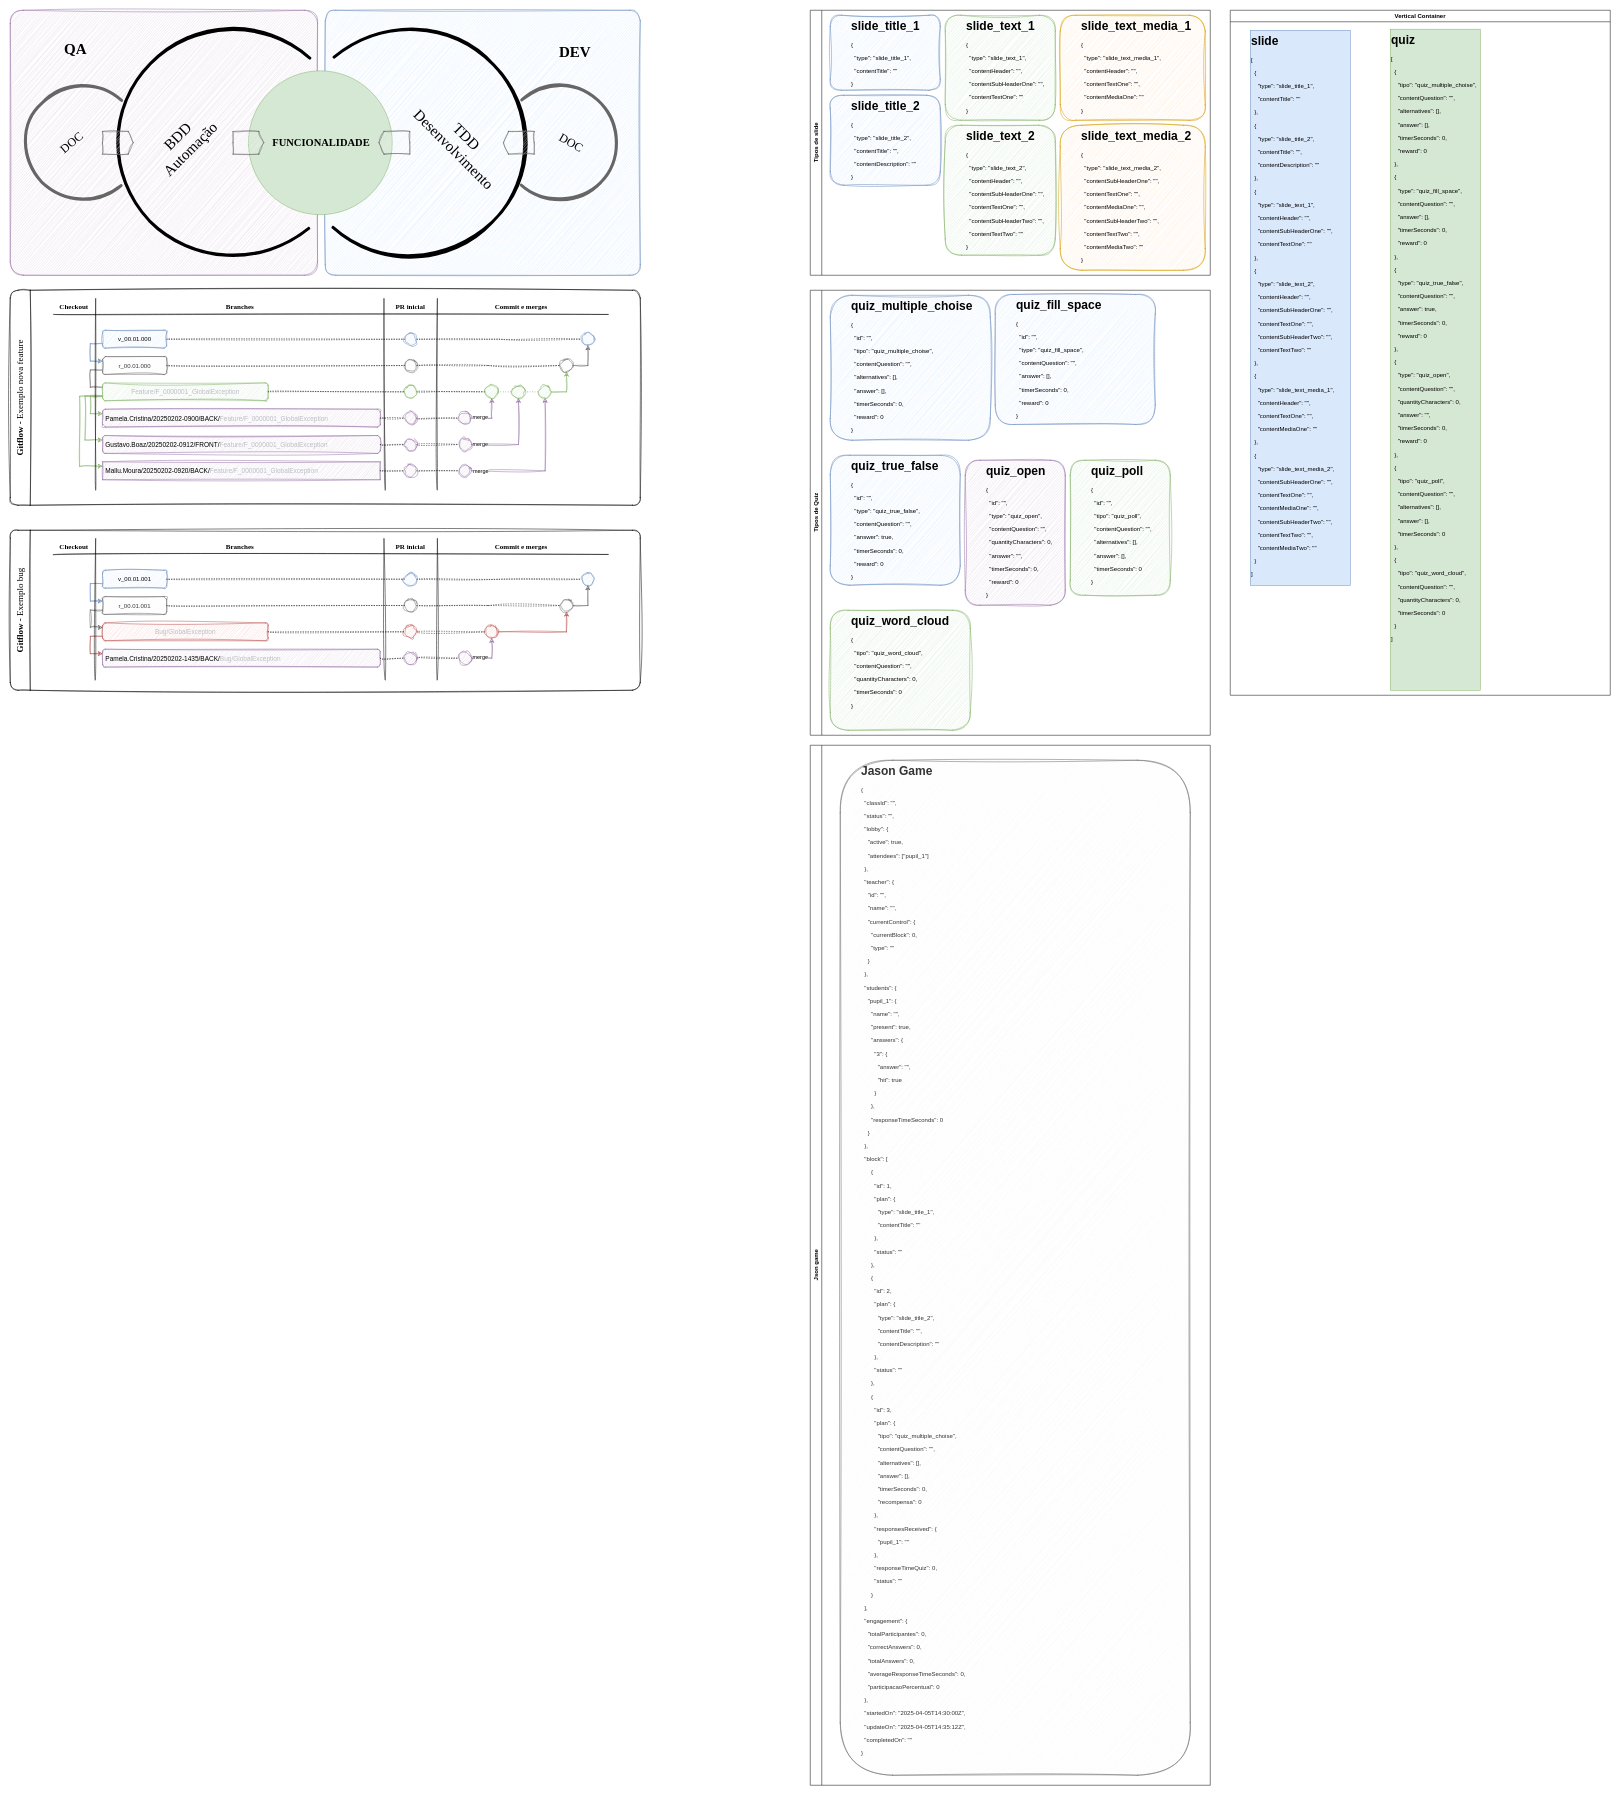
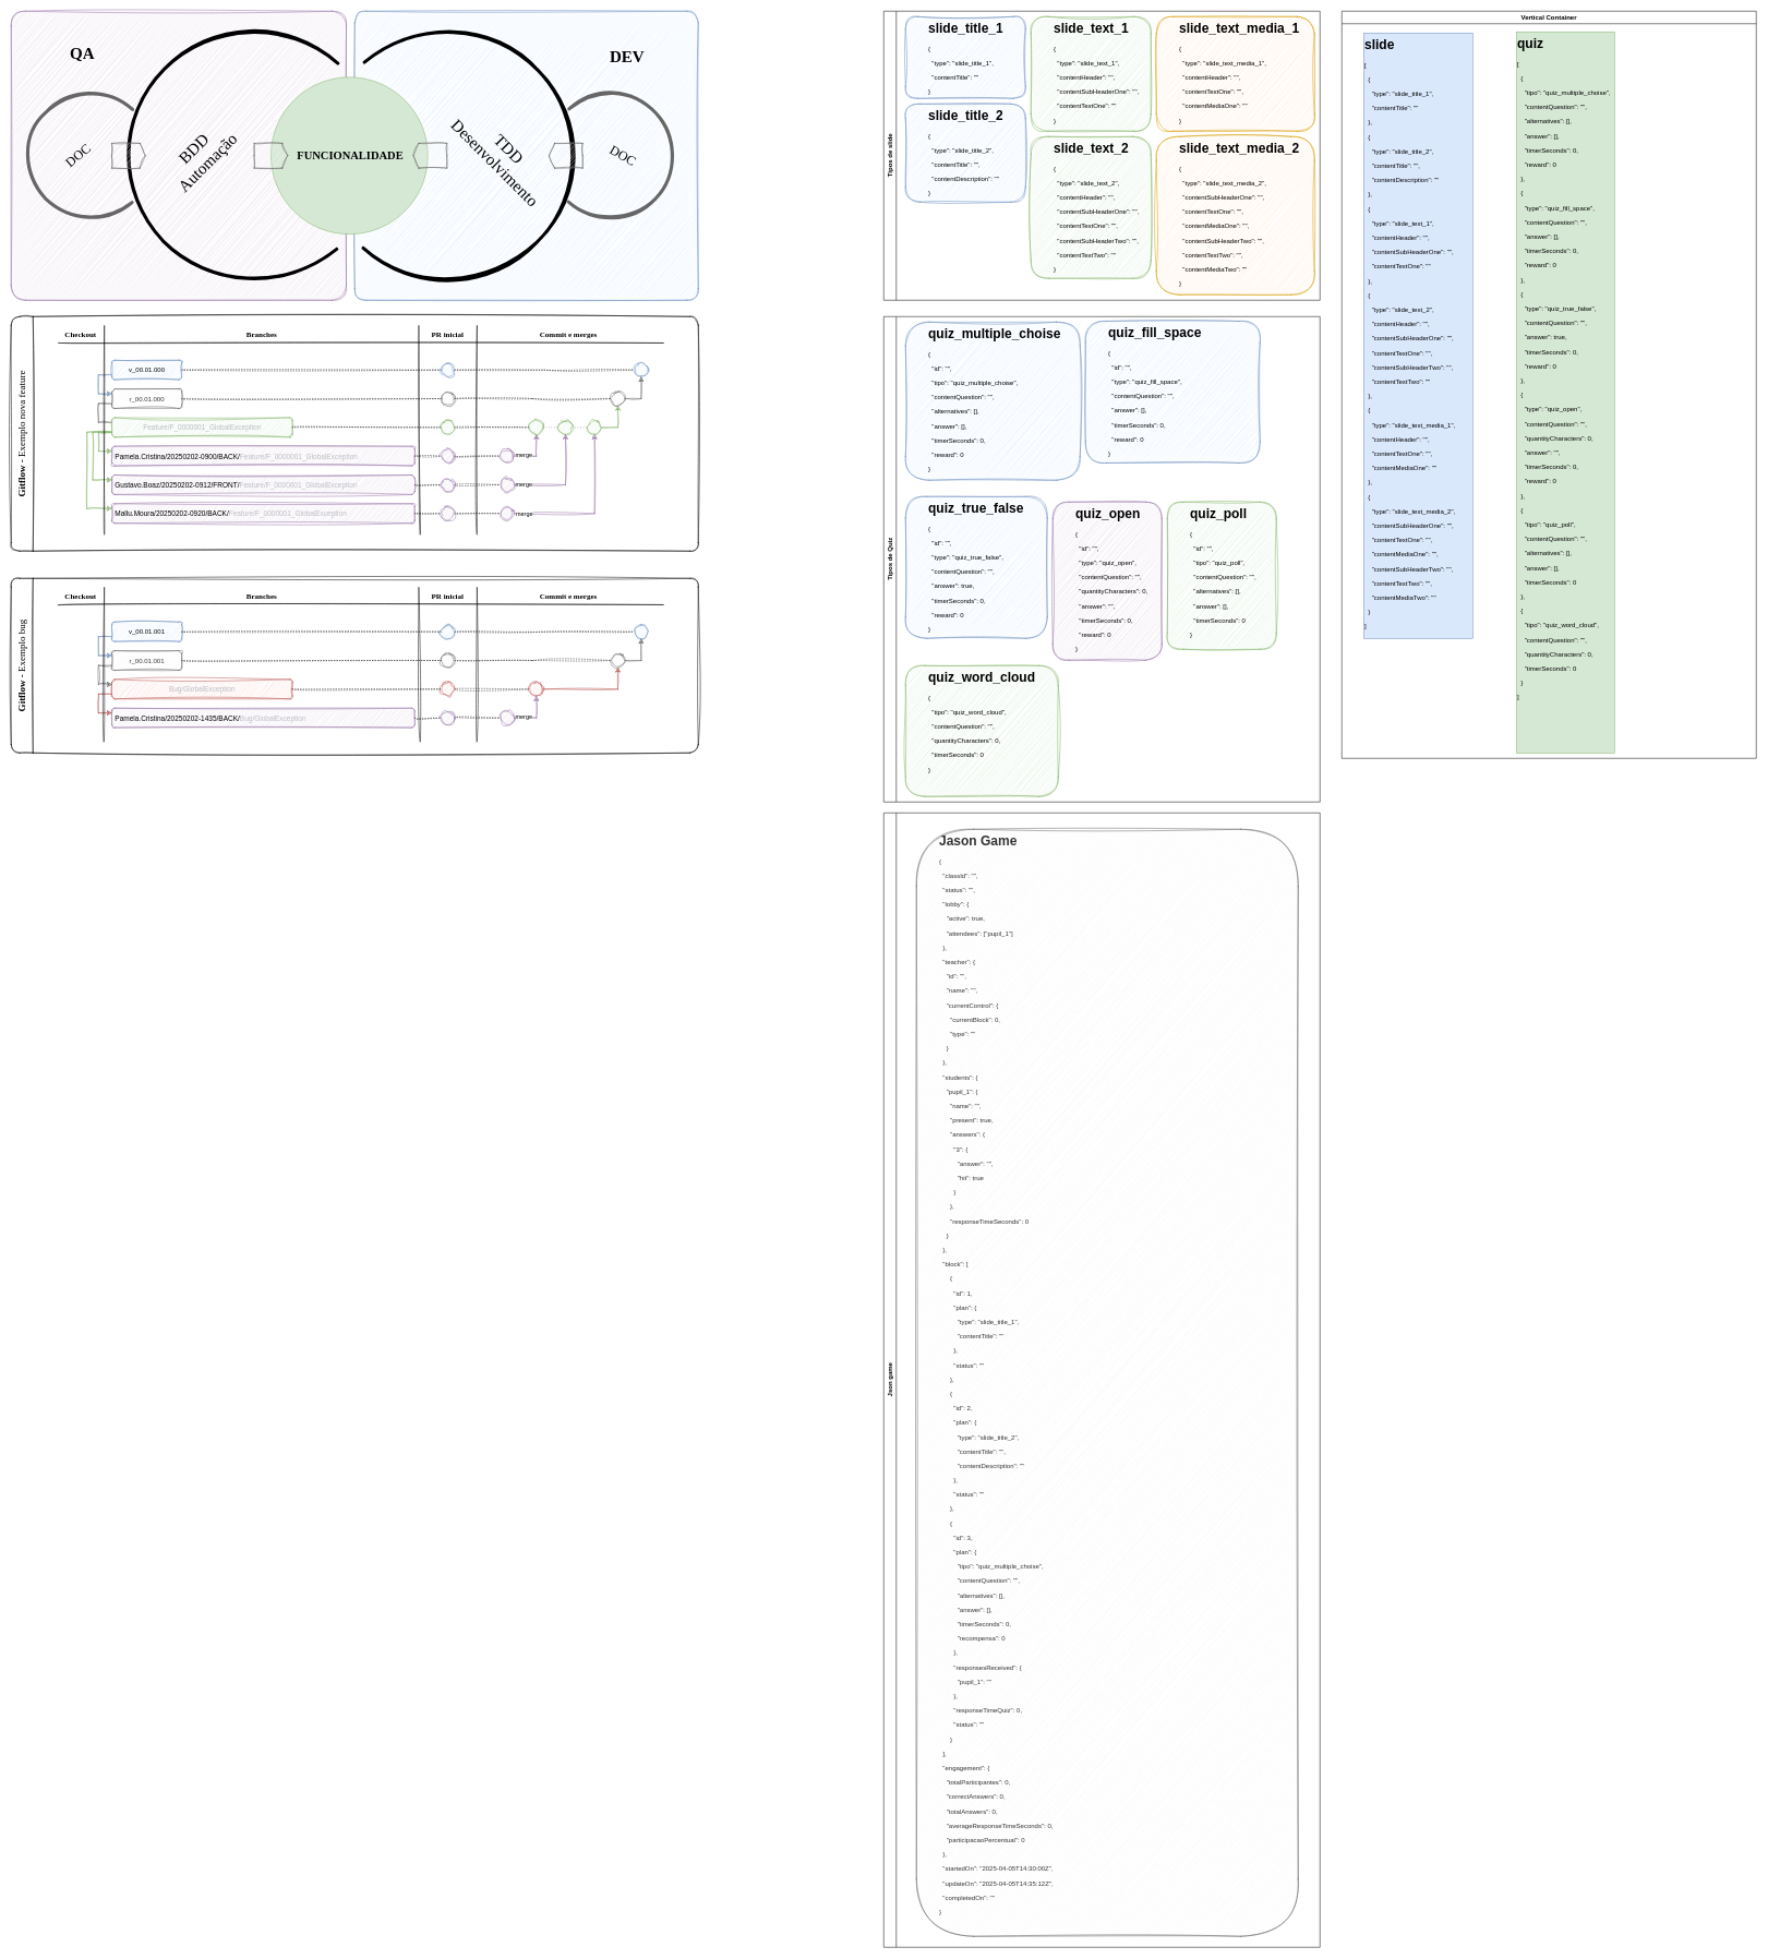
- <mxCell id="34" value="&lt;span style=&quot;font-family: Helvetica, Arial, freesans, sans-serif; font-size: 13px;&quot;&gt;&lt;font style=&quot;color: light-dark(rgb(188, 190, 196), rgb(255, 255, 255));&quot;&gt;&amp;nbsp;&lt;/font&gt;&lt;/span&gt;&lt;span style=&quot;font-family: Helvetica, Arial, freesans, sans-serif; font-size: 13px;&quot;&gt;Mallu.Moura&lt;/span&gt;&lt;span style=&quot;font-family: Helvetica, Arial, freesans, sans-serif; font-size: 13px;&quot;&gt;/20250202-0920&lt;/span&gt;&lt;span style=&quot;font-family: Helvetica, Arial, freesans, sans-serif; font-size: 13px;&quot;&gt;/BACK&lt;/span&gt;&lt;span style=&quot;font-family: Helvetica, Arial, freesans, sans-serif; font-size: 13px;&quot;&gt;/&lt;/span&gt;&lt;span style=&quot;font-family: Helvetica, Arial, freesans, sans-serif; font-size: 13px;&quot;&gt;&lt;font style=&quot;color: light-dark(rgb(188, 190, 196), rgb(255, 255, 255));&quot;&gt;Feature/F_0000001_GlobalException&lt;/font&gt;&lt;/span&gt;" style="whiteSpace=wrap;html=1;fillColor=#e1d5e7;strokeColor=#9673a6;align=left;container=0;sketch=1;curveFitting=1;jiggle=2;rounded=0;" parent="22" vertex="1"><mxGeometry x="184.729" y="343.158" width="555.254" height="35.789" as="geometry" /></mxCell>
+ <mxCell id="34" value="&lt;span style=&quot;font-family: Helvetica, Arial, freesans, sans-serif; font-size: 13px;&quot;&gt;&lt;font style=&quot;color: light-dark(rgb(188, 190, 196), rgb(255, 255, 255));&quot;&gt;&amp;nbsp;&lt;/font&gt;&lt;/span&gt;&lt;span style=&quot;font-family: Helvetica, Arial, freesans, sans-serif; font-size: 13px;&quot;&gt;Mallu.Moura&lt;/span&gt;&lt;span style=&quot;font-family: Helvetica, Arial, freesans, sans-serif; font-size: 13px;&quot;&gt;/20250202-0920&lt;/span&gt;&lt;span style=&quot;font-family: Helvetica, Arial, freesans, sans-serif; font-size: 13px;&quot;&gt;/BACK&lt;/span&gt;&lt;span style=&quot;font-family: Helvetica, Arial, freesans, sans-serif; font-size: 13px;&quot;&gt;/&lt;/span&gt;&lt;span style=&quot;font-family: Helvetica, Arial, freesans, sans-serif; font-size: 13px;&quot;&gt;&lt;font style=&quot;color: light-dark(rgb(188, 190, 196), rgb(255, 255, 255));&quot;&gt;Feature/F_0000001_GlobalException&lt;/font&gt;&lt;/span&gt;" style="rounded=1;whiteSpace=wrap;html=1;fillColor=#e1d5e7;strokeColor=#9673a6;align=left;container=0;sketch=1;curveFitting=1;jiggle=2;" parent="22" vertex="1"><mxGeometry x="184.729" y="343.158" width="555.254" height="35.789" as="geometry" /></mxCell>
